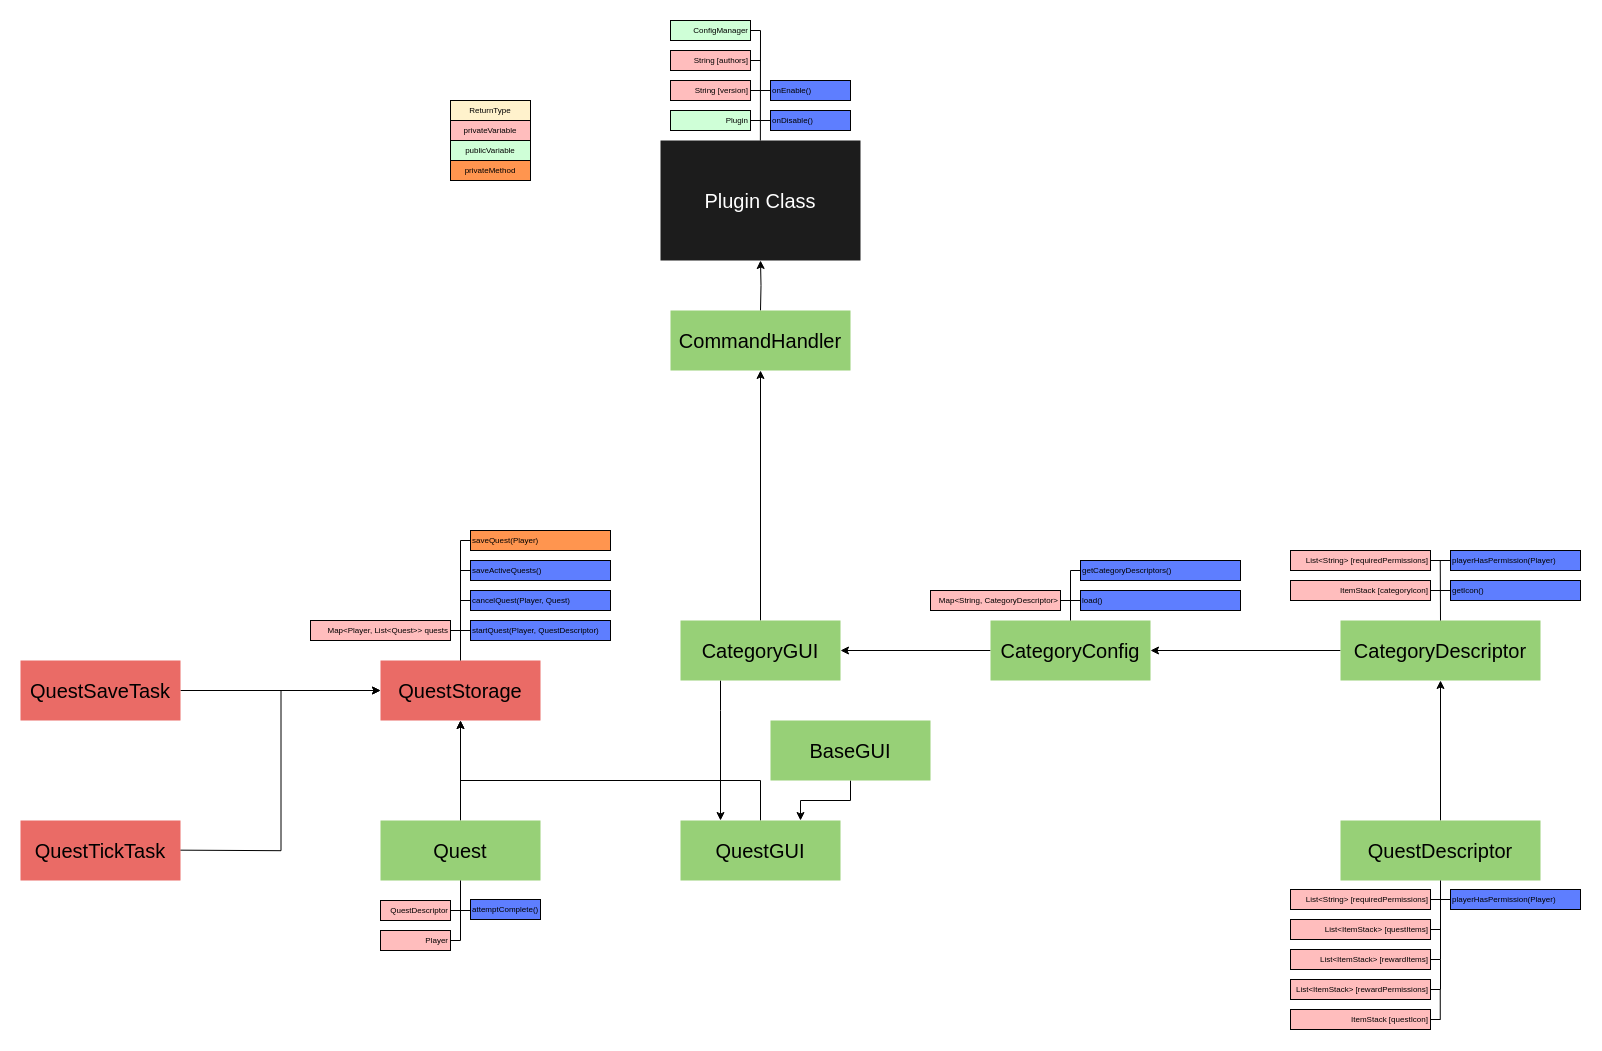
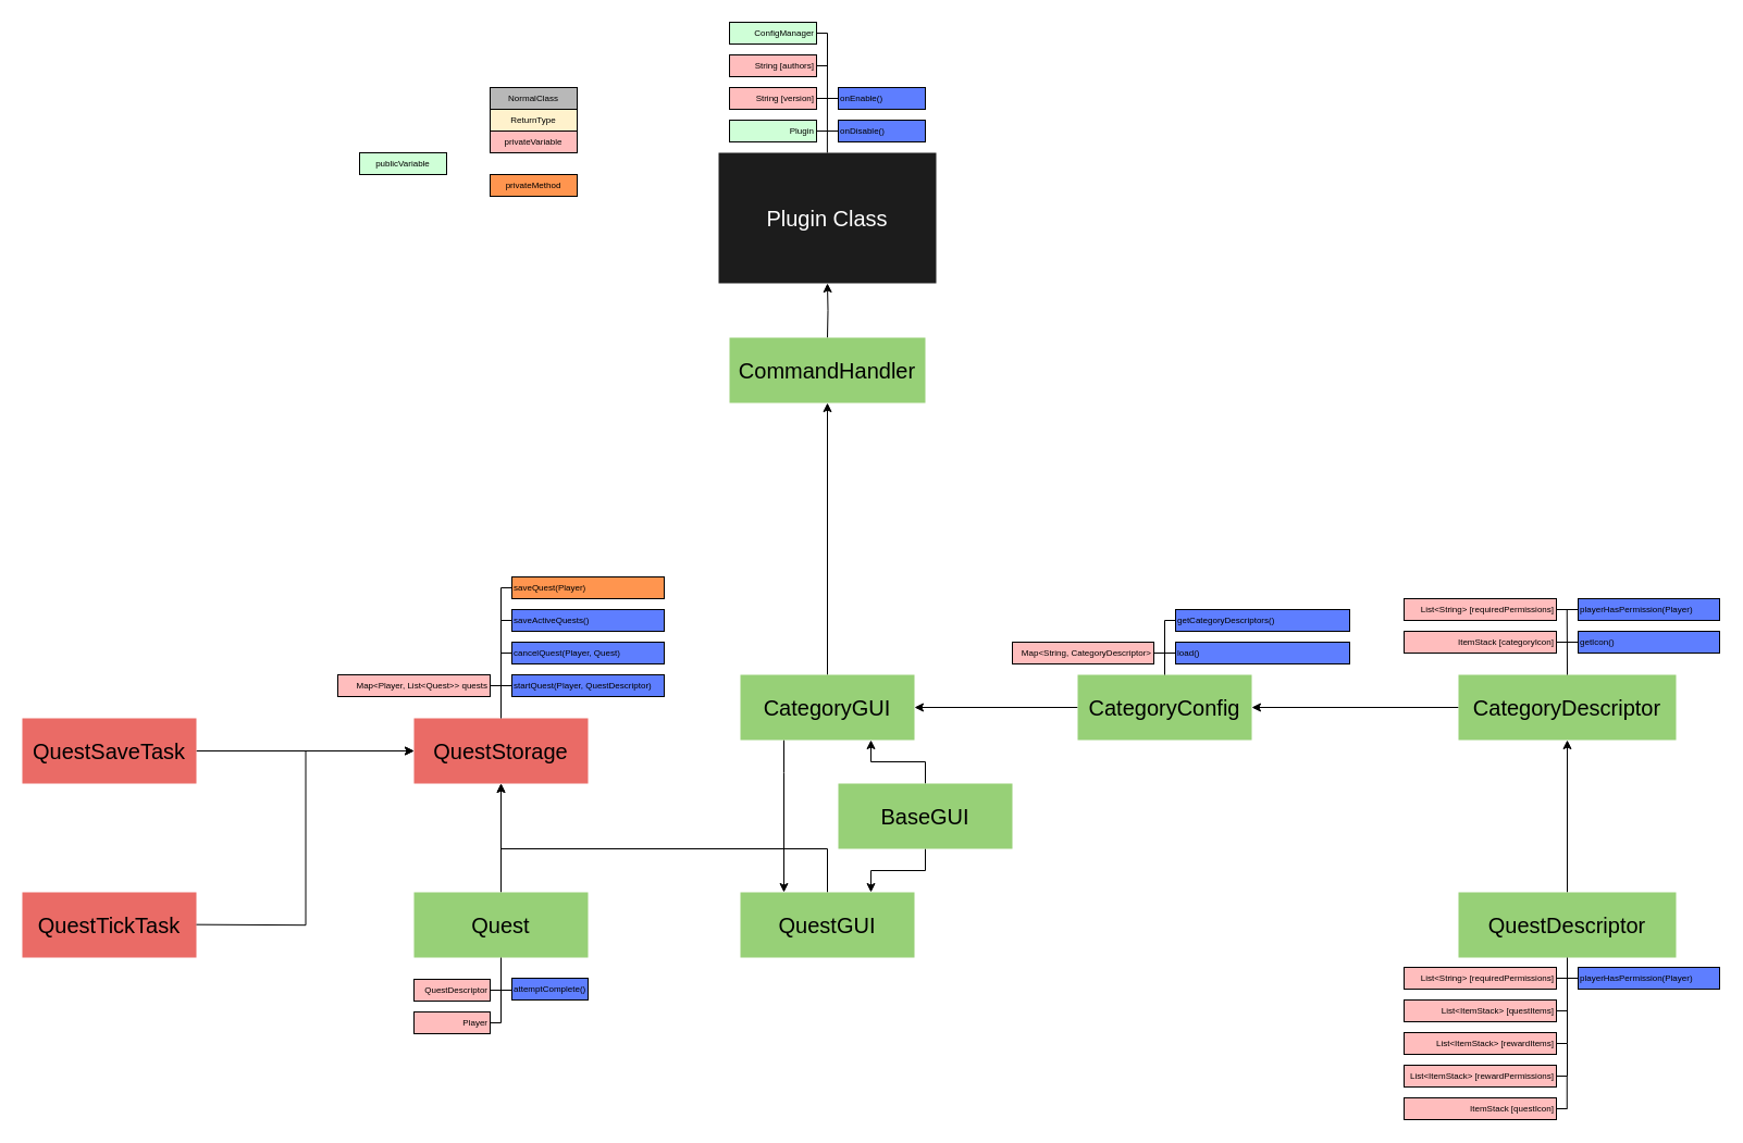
+ <mxCell id="40" value="NormalClass" style="rounded=0;whiteSpace=wrap;html=1;fontSize=8;fillColor=#B8B8B8;" parent="1" vertex="1"><mxGeometry x="450" y="80" width="80" height="20" as="geometry" /></mxCell>
- <mxCell id="15" value="publicVariable" style="rounded=0;whiteSpace=wrap;html=1;fillColor=#CFFFD7;fontSize=8;" parent="1" vertex="1"><mxGeometry x="450" y="140" width="80" height="20" as="geometry" /></mxCell>
+ <mxCell id="15" value="publicVariable" style="rounded=0;whiteSpace=wrap;html=1;fillColor=#CFFFD7;fontSize=8;" parent="1" vertex="1"><mxGeometry x="330" y="140" width="80" height="20" as="geometry" /></mxCell>
+ <mxCell id="58" style="edgeStyle=orthogonalEdgeStyle;rounded=0;orthogonalLoop=1;jettySize=auto;html=1;entryX=0.75;entryY=1;entryDx=0;entryDy=0;" parent="1" source="59" target="68" edge="1"><mxGeometry relative="1" as="geometry" /></mxCell>
